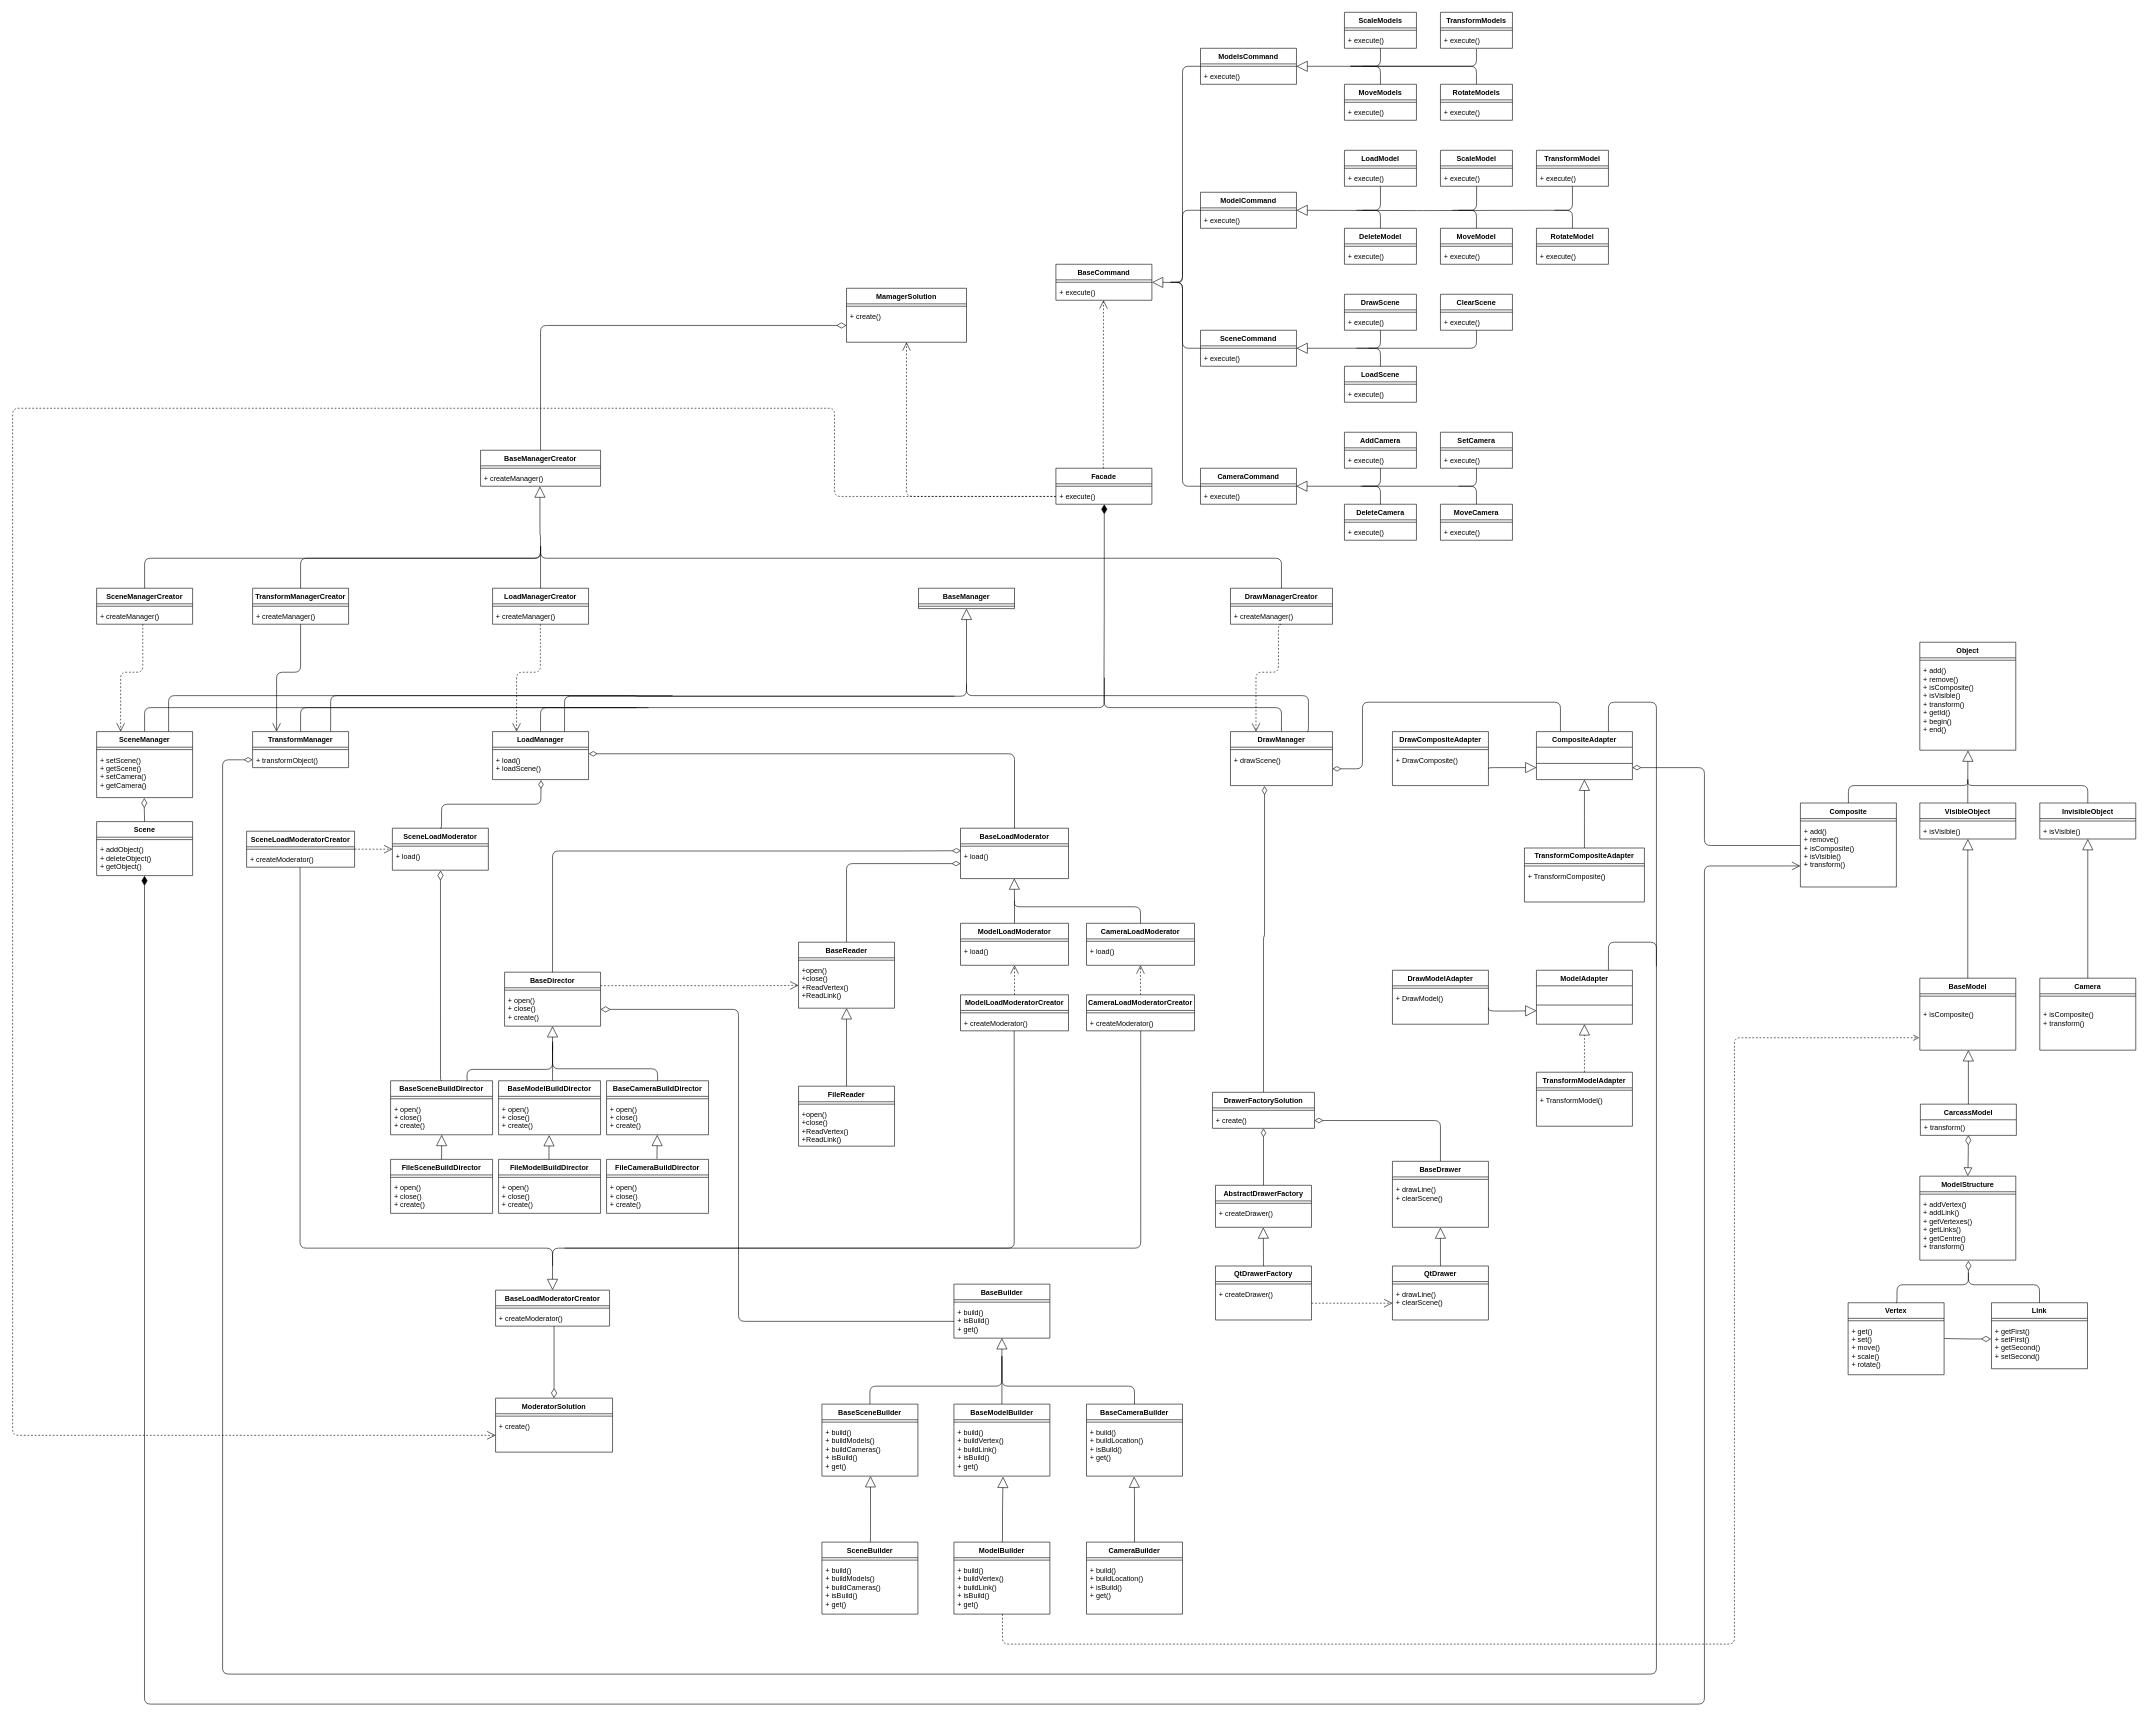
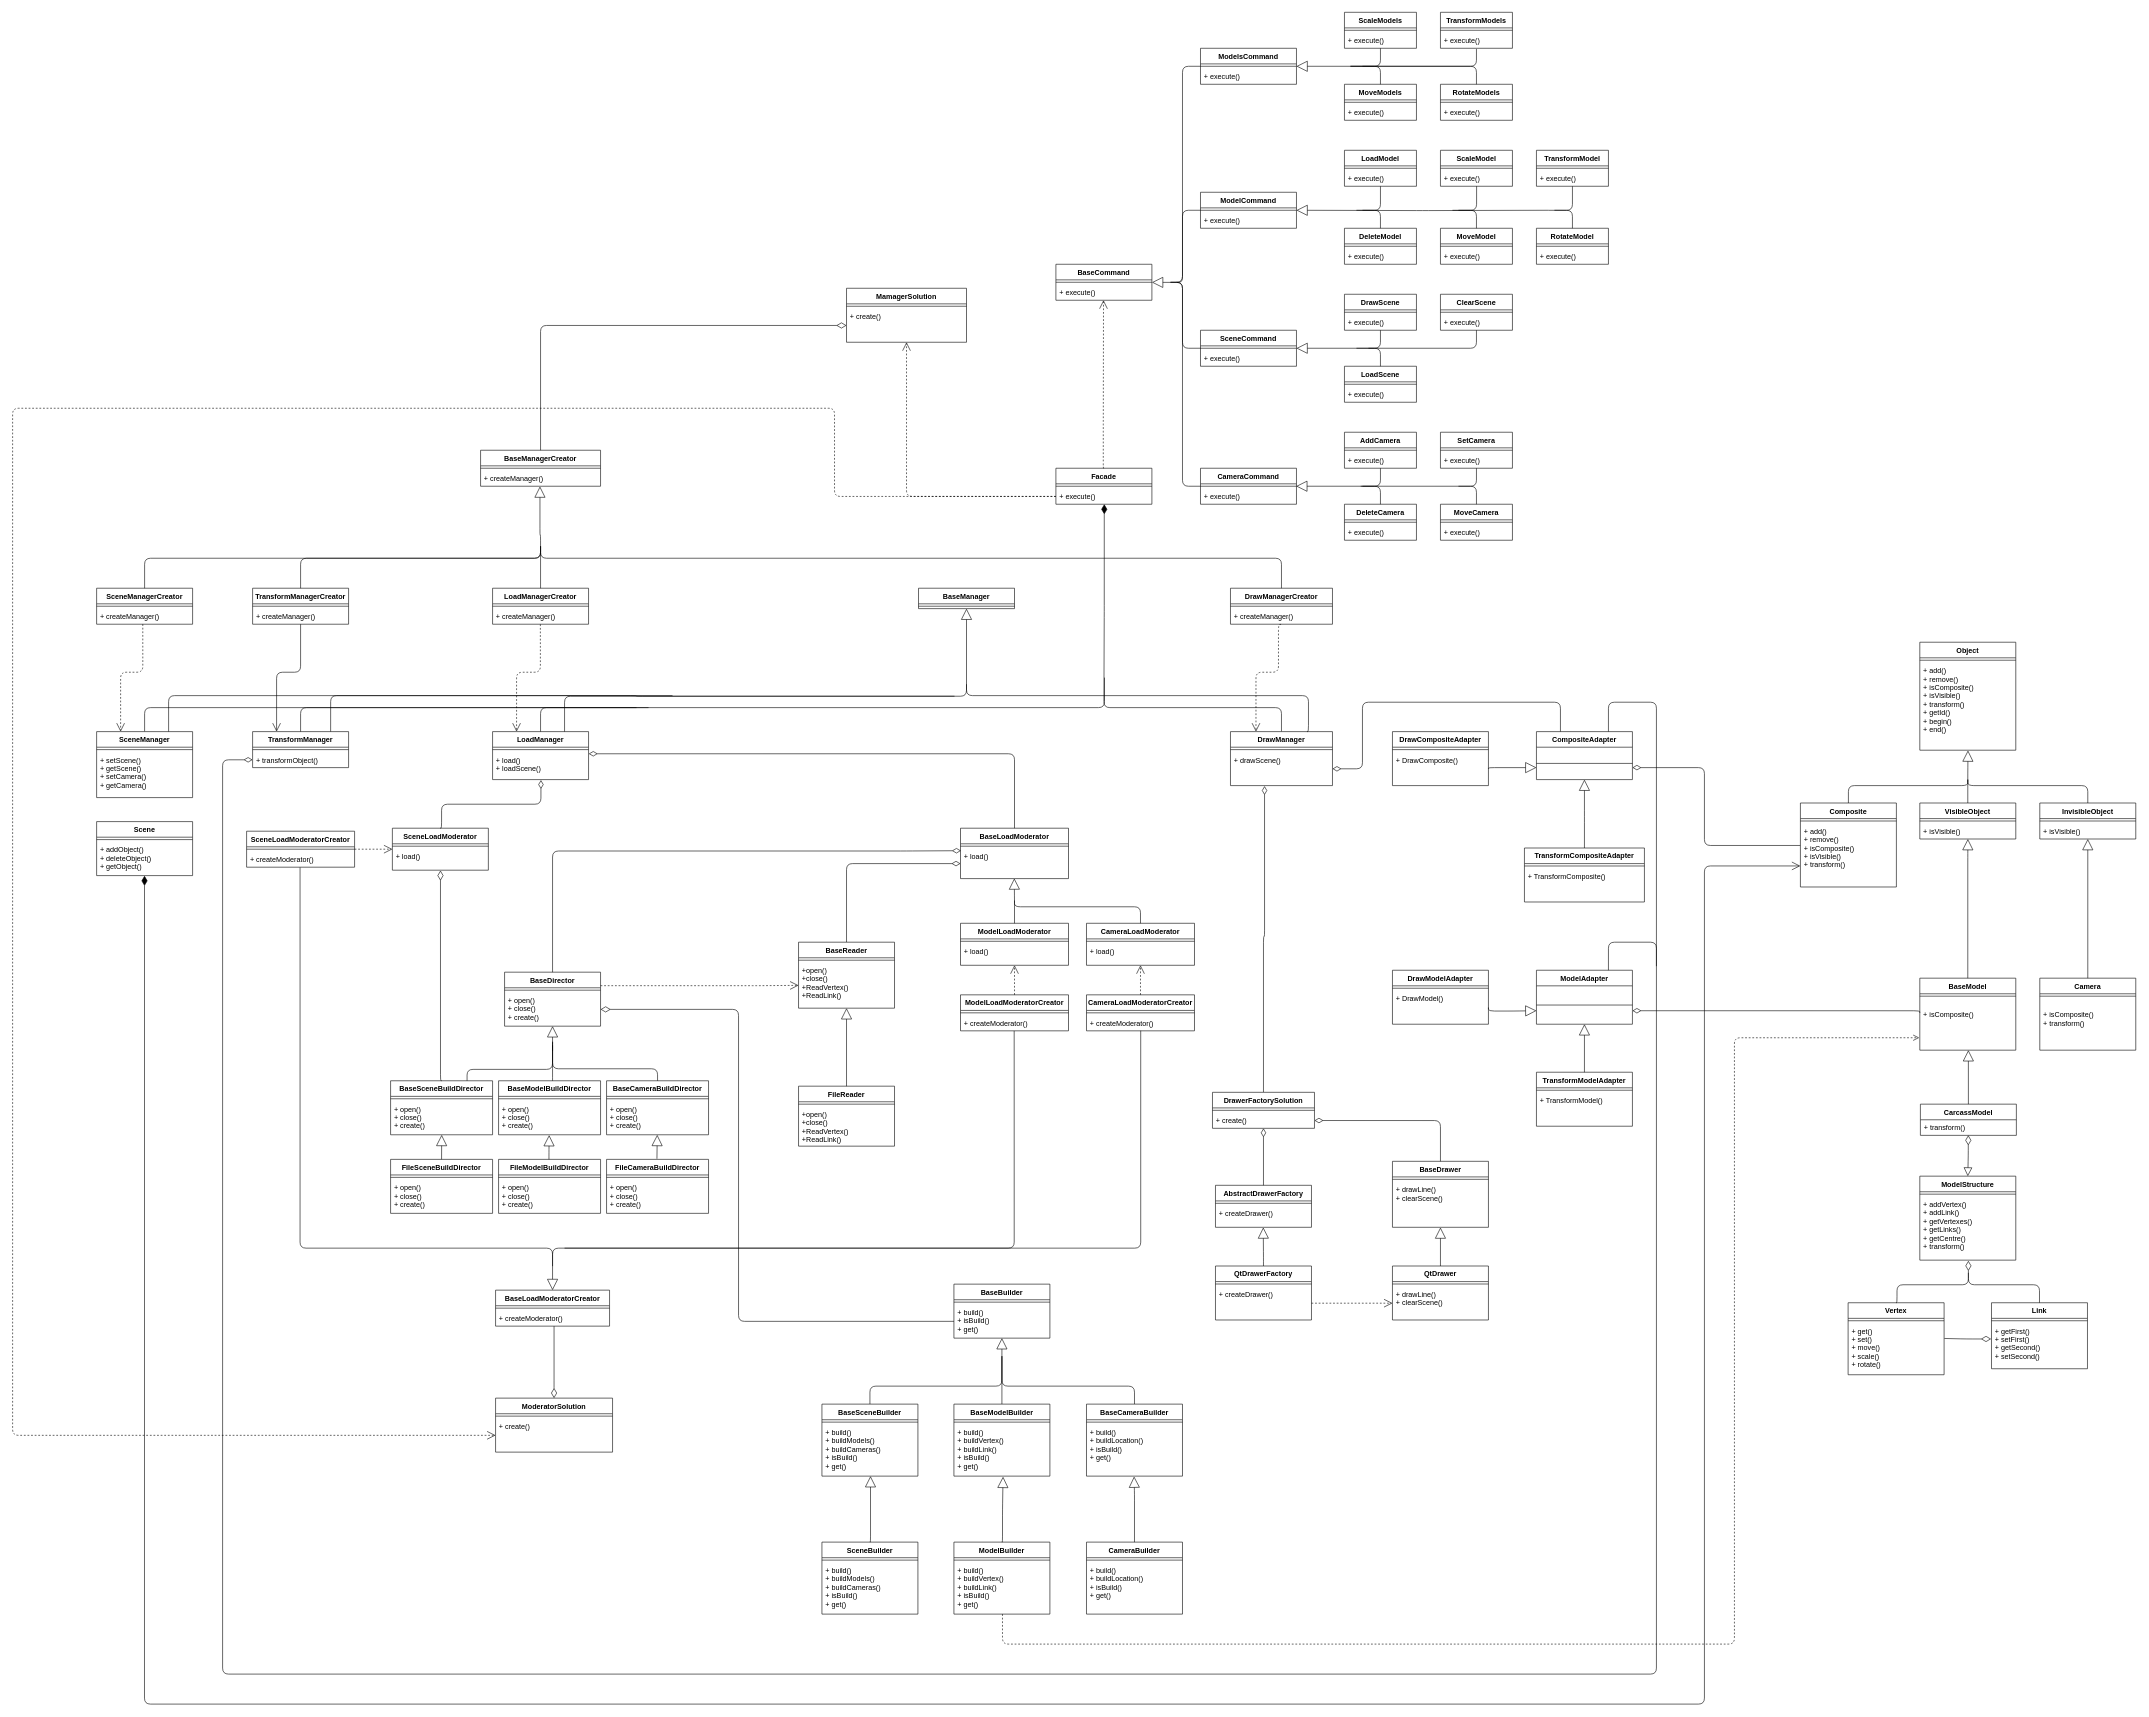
- <mxCell id="27" value="" style="endArrow=none;html=1;endSize=12;startArrow=diamondThin;startSize=14;startFill=0;edgeStyle=orthogonalEdgeStyle;align=left;verticalAlign=bottom;endFill=0;exitX=0.497;exitY=1.009;exitDx=0;exitDy=0;exitPerimeter=0;entryX=0.5;entryY=0;entryDx=0;entryDy=0;" parent="1" source="6" target="24" edge="1"><mxGeometry x="-1" y="3" relative="1" as="geometry"><mxPoint x="620" y="1429" as="sourcePoint" /><mxPoint x="610" y="1399" as="targetPoint" /><Array as="points"><mxPoint x="239" y="1350" /><mxPoint x="240" y="1369" /></Array></mxGeometry></mxCell>
+ <mxCell id="276" value="" style="endArrow=diamondThin;html=1;endSize=12;startArrow=none;startSize=14;startFill=0;edgeStyle=orthogonalEdgeStyle;align=left;verticalAlign=bottom;endFill=0;entryX=1;entryY=0.75;entryDx=0;entryDy=0;exitX=0;exitY=0.276;exitDx=0;exitDy=0;exitPerimeter=0;" parent="1" source="67" target="258" edge="1"><mxGeometry x="-1" y="3" relative="1" as="geometry"><mxPoint x="2930" y="1443" as="sourcePoint" /><mxPoint x="2830" y="1443" as="targetPoint" /><Array as="points"><mxPoint x="3199" y="1684" /></Array></mxGeometry></mxCell>
- <mxCell id="271" value="" style="endArrow=block;endSize=16;endFill=0;html=1;edgeStyle=orthogonalEdgeStyle;exitX=0.5;exitY=0;exitDx=0;exitDy=0;entryX=0.5;entryY=1;entryDx=0;entryDy=0;dashed=1;" parent="1" source="260" target="258" edge="1"><mxGeometry width="160" relative="1" as="geometry"><mxPoint x="2500" y="1527.75" as="sourcePoint" /><mxPoint x="2640" y="1706.75" as="targetPoint" /><Array as="points" /></mxGeometry></mxCell>
+ <mxCell id="271" value="" style="endArrow=block;endSize=16;endFill=0;html=1;edgeStyle=orthogonalEdgeStyle;exitX=0.5;exitY=0;exitDx=0;exitDy=0;entryX=0.5;entryY=1;entryDx=0;entryDy=0;" parent="1" source="260" target="258" edge="1"><mxGeometry width="160" relative="1" as="geometry"><mxPoint x="2500" y="1527.75" as="sourcePoint" /><mxPoint x="2640" y="1706.75" as="targetPoint" /><Array as="points" /></mxGeometry></mxCell>
